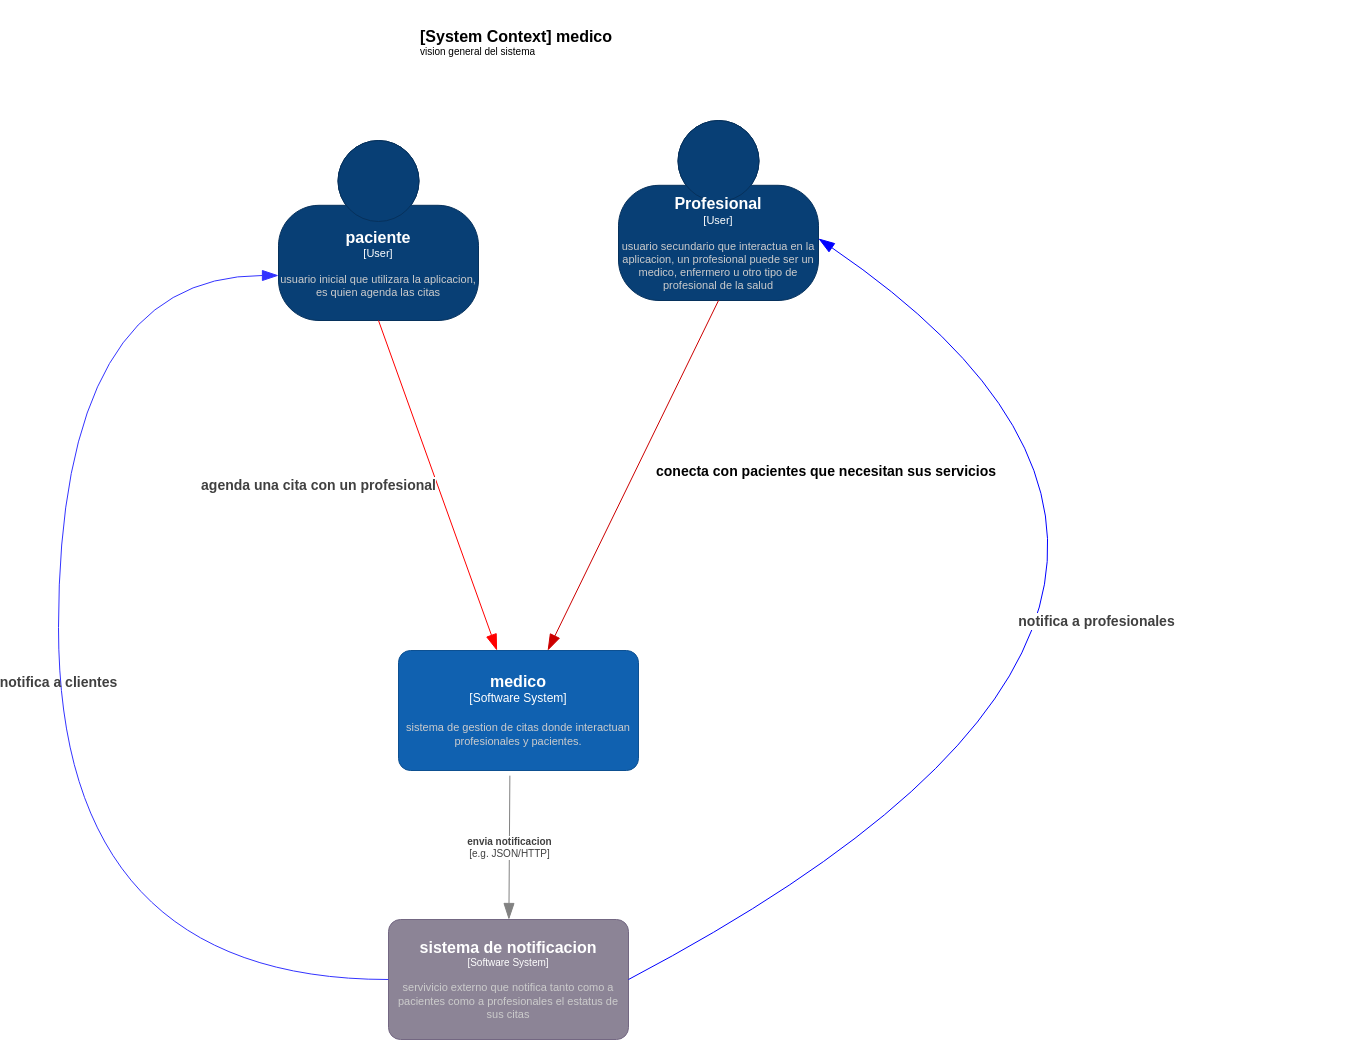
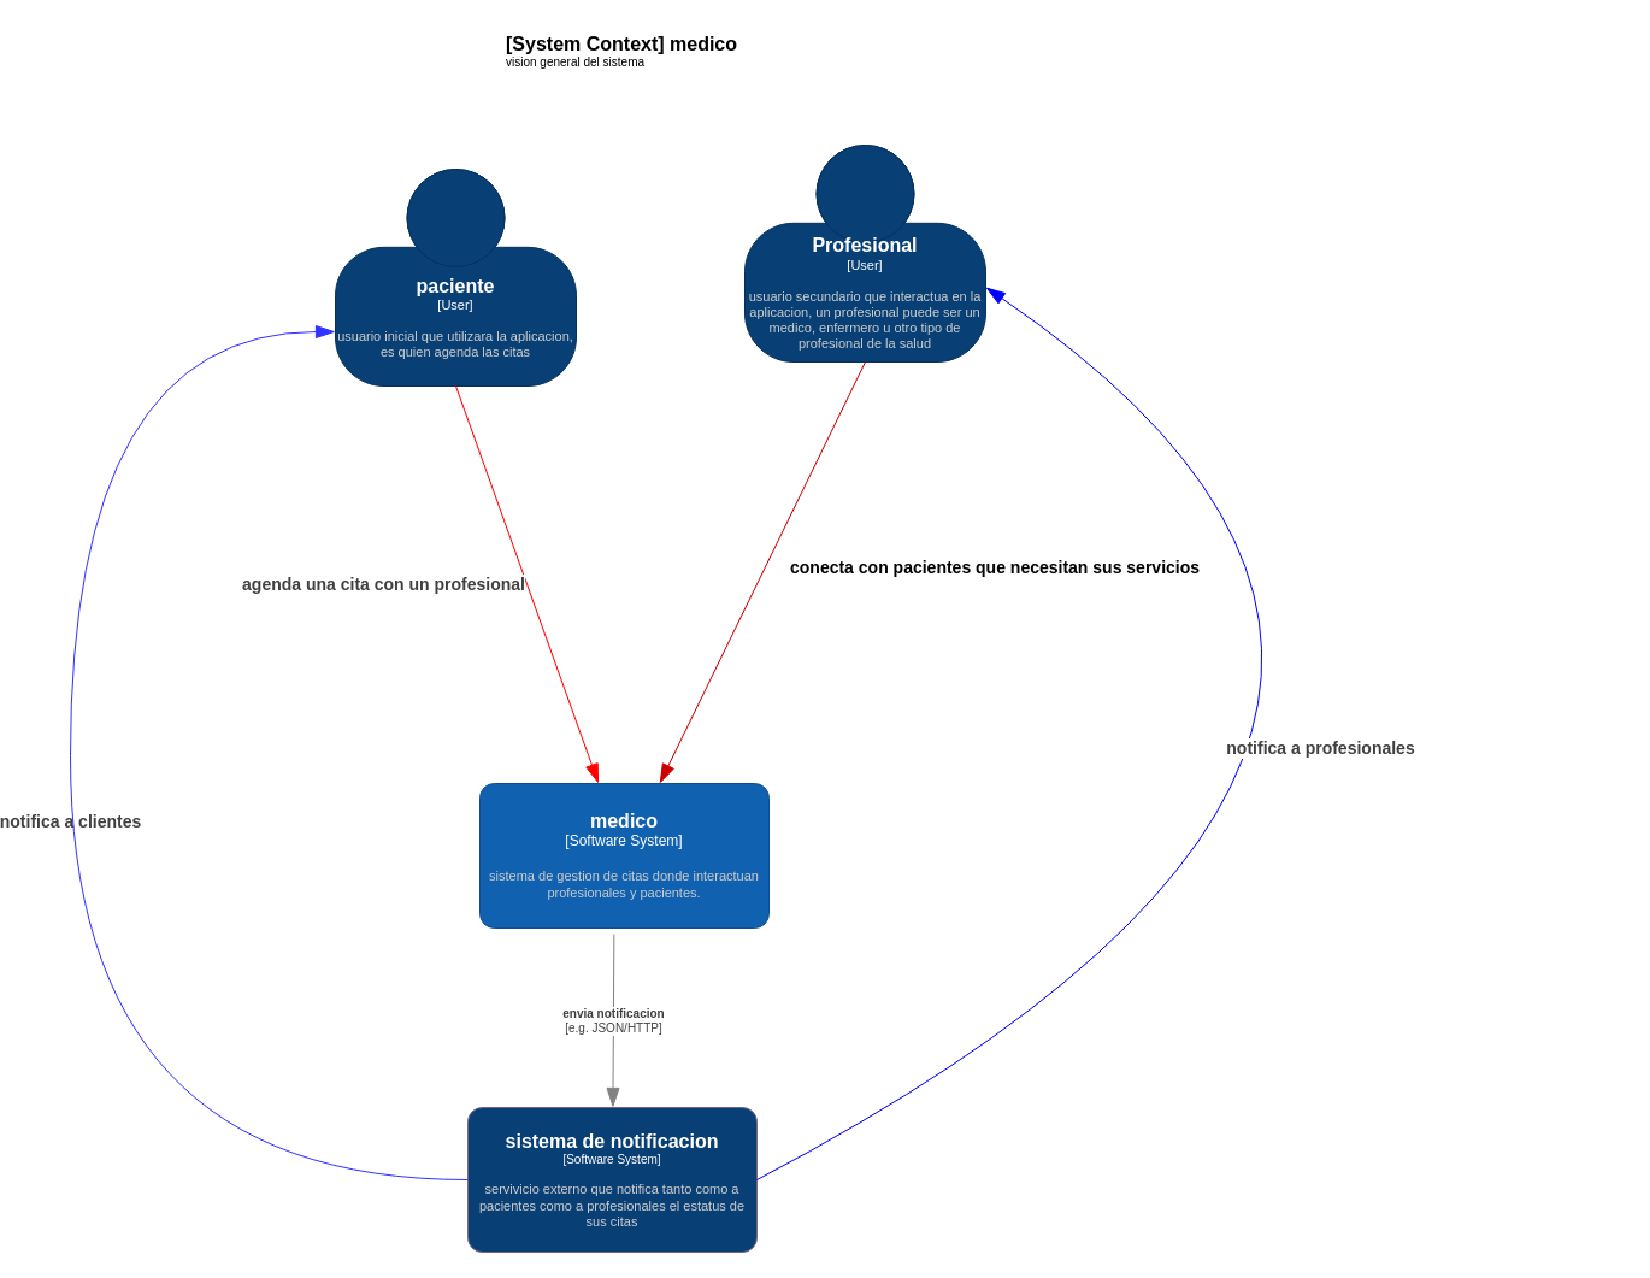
- <mxCell id="7" value="&lt;font style=&quot;font-size: 16px&quot;&gt;&lt;b&gt;sistema de notificacion&lt;/b&gt;&lt;/font&gt;&lt;div&gt;[Software System]&lt;/div&gt;&lt;br&gt;&lt;div&gt;&lt;font style=&quot;font-size: 11px&quot;&gt;&lt;font color=&quot;#cccccc&quot;&gt;servivicio externo que notifica tanto como a pacientes como a profesionales el estatus de sus citas&lt;/font&gt;&lt;/div&gt;" style="rounded=1;whiteSpace=wrap;html=1;labelBackgroundColor=none;fillColor=#8C8496;fontColor=#ffffff;align=center;arcSize=10;strokeColor=#736782;metaEdit=1;resizable=0;points=[[0.25,0,0],[0.5,0,0],[0.75,0,0],[1,0.25,0],[1,0.5,0],[1,0.75,0],[0.75,1,0],[0.5,1,0],[0.25,1,0],[0,0.75,0],[0,0.5,0],[0,0.25,0]];fontSize=10;" parent="1" vertex="1"><mxGeometry x="350" y="919" width="240" height="120" as="geometry" /></mxCell>
+ <mxCell id="7" value="&lt;font style=&quot;font-size: 16px&quot;&gt;&lt;b&gt;sistema de notificacion&lt;/b&gt;&lt;/font&gt;&lt;div&gt;[Software System]&lt;/div&gt;&lt;br&gt;&lt;div&gt;&lt;font style=&quot;font-size: 11px&quot;&gt;&lt;font color=&quot;#cccccc&quot;&gt;servivicio externo que notifica tanto como a pacientes como a profesionales el estatus de sus citas&lt;/font&gt;&lt;/div&gt;" style="rounded=1;whiteSpace=wrap;html=1;labelBackgroundColor=none;fillColor=#083f75;fontColor=#ffffff;align=center;arcSize=10;strokeColor=#736782;metaEdit=1;resizable=0;points=[[0.25,0,0],[0.5,0,0],[0.75,0,0],[1,0.25,0],[1,0.5,0],[1,0.75,0],[0.75,1,0],[0.5,1,0],[0.25,1,0],[0,0.75,0],[0,0.5,0],[0,0.25,0]];fontSize=10;" parent="1" vertex="1"><mxGeometry x="350" y="919" width="240" height="120" as="geometry" /></mxCell>
